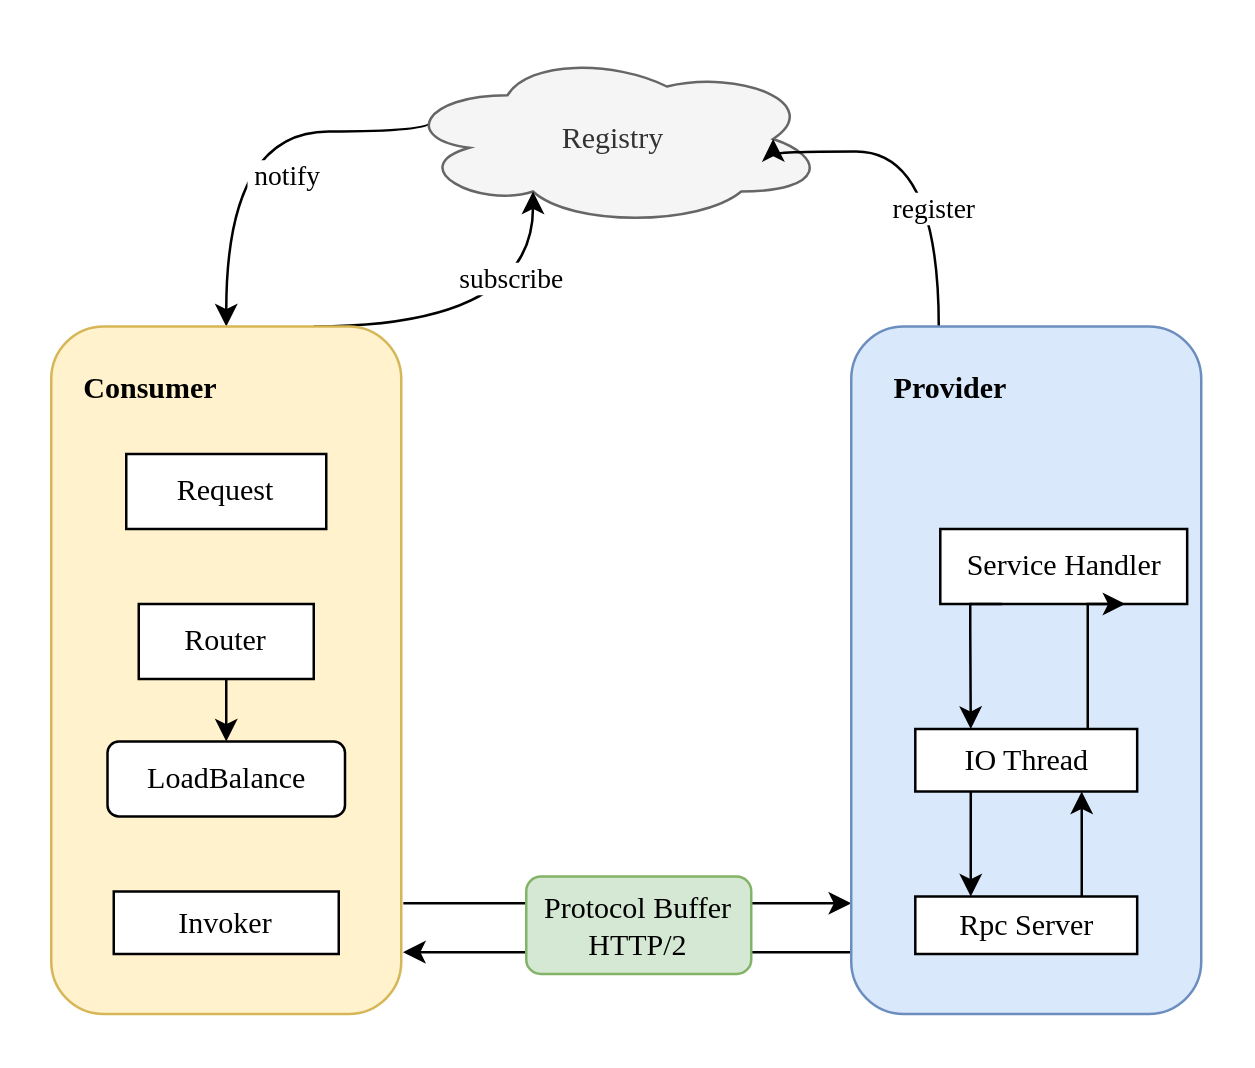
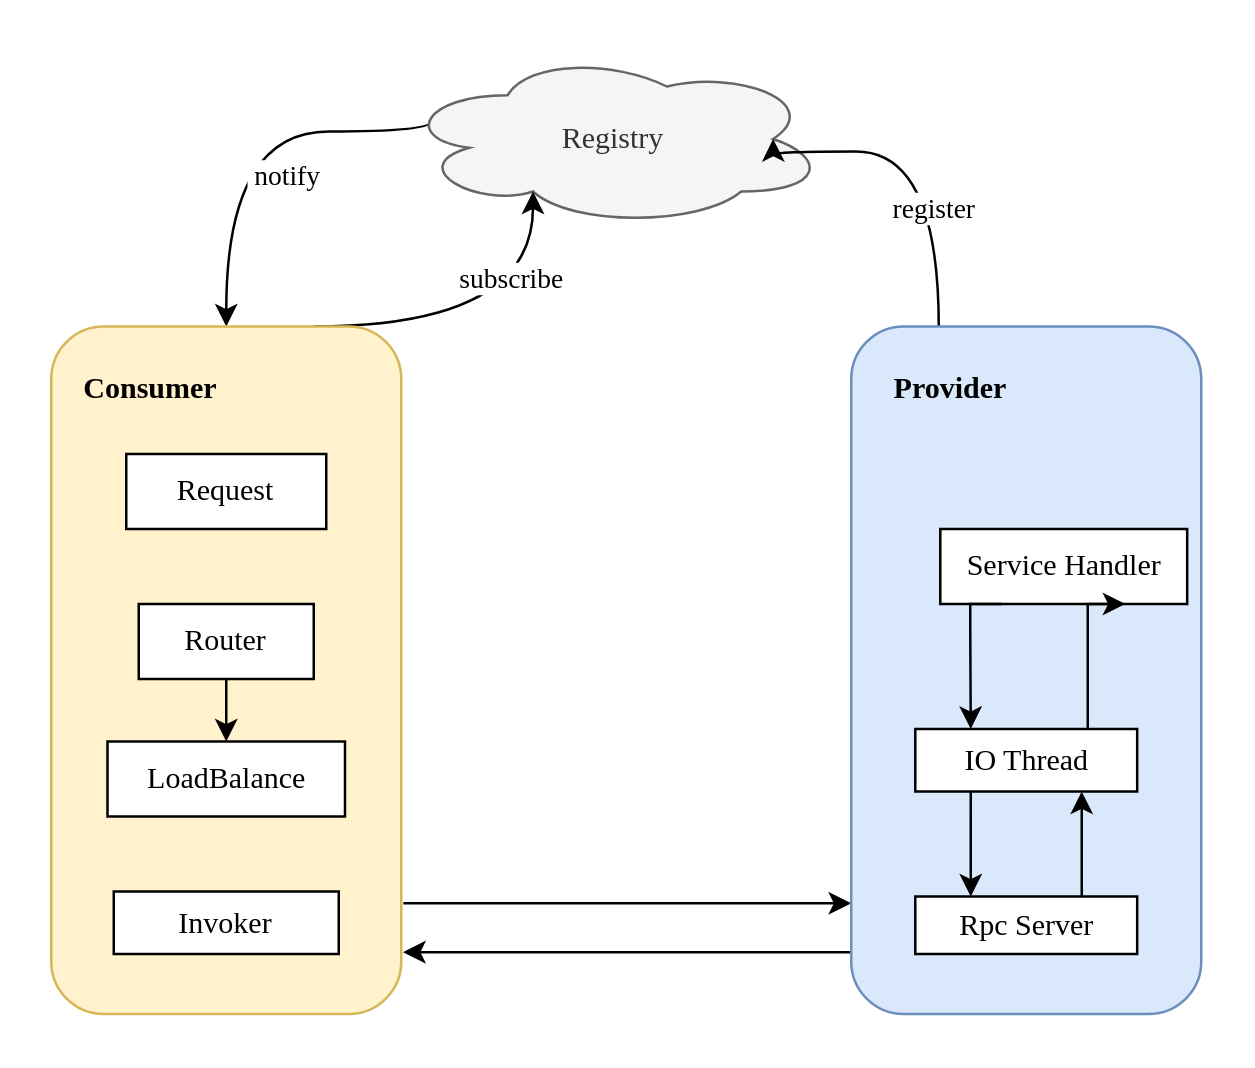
- <mxCell id="15" value="LoadBalance" style="whiteSpace=wrap;html=1;fontFamily=Times New Roman;rounded=1;" vertex="1" parent="11"><mxGeometry x="22.5" y="166" width="95" height="30" as="geometry" /></mxCell>
+ <mxCell id="15" value="LoadBalance" style="rounded=0;whiteSpace=wrap;html=1;fontFamily=Times New Roman;" vertex="1" parent="11"><mxGeometry x="22.5" y="166" width="95" height="30" as="geometry" /></mxCell>
- <mxCell id="29" value="Protocol Buffer&lt;div&gt;HTTP/2&lt;/div&gt;" style="rounded=1;whiteSpace=wrap;html=1;fontFamily=Times New Roman;fillColor=#d5e8d4;strokeColor=#82b366;" vertex="1" parent="1"><mxGeometry x="210" y="350" width="90" height="39" as="geometry" /></mxCell>
